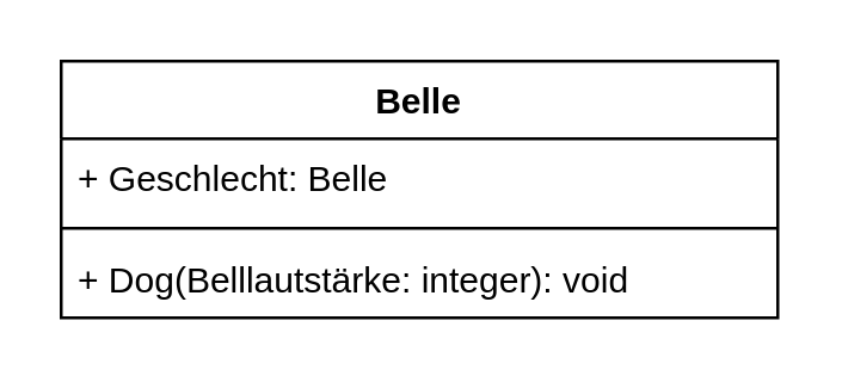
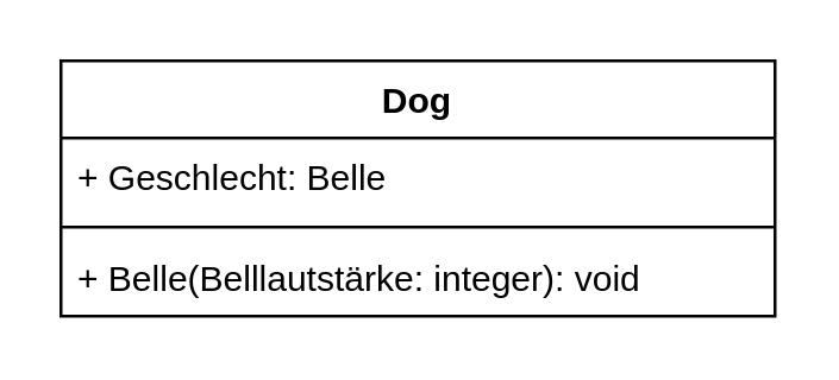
- <mxCell id="2" value="Belle" style="swimlane;fontStyle=1;align=center;verticalAlign=top;childLayout=stackLayout;horizontal=1;startSize=26;horizontalStack=0;resizeParent=1;resizeParentMax=0;resizeLast=0;collapsible=1;marginBottom=0;" parent="1" vertex="1"><mxGeometry x="20" y="20" width="240" height="86" as="geometry" /></mxCell>
+ <mxCell id="2" value="Dog" style="swimlane;fontStyle=1;align=center;verticalAlign=top;childLayout=stackLayout;horizontal=1;startSize=26;horizontalStack=0;resizeParent=1;resizeParentMax=0;resizeLast=0;collapsible=1;marginBottom=0;" parent="1" vertex="1"><mxGeometry x="20" y="20" width="240" height="86" as="geometry" /></mxCell>
- <mxCell id="5" value="+ Dog(Belllautstärke: integer): void" style="text;strokeColor=none;fillColor=none;align=left;verticalAlign=top;spacingLeft=4;spacingRight=4;overflow=hidden;rotatable=0;points=[[0,0.5],[1,0.5]];portConstraint=eastwest;" parent="2" vertex="1"><mxGeometry y="60" width="240" height="26" as="geometry" /></mxCell>
+ <mxCell id="5" value="+ Belle(Belllautstärke: integer): void" style="text;strokeColor=none;fillColor=none;align=left;verticalAlign=top;spacingLeft=4;spacingRight=4;overflow=hidden;rotatable=0;points=[[0,0.5],[1,0.5]];portConstraint=eastwest;" parent="2" vertex="1"><mxGeometry y="60" width="240" height="26" as="geometry" /></mxCell>
